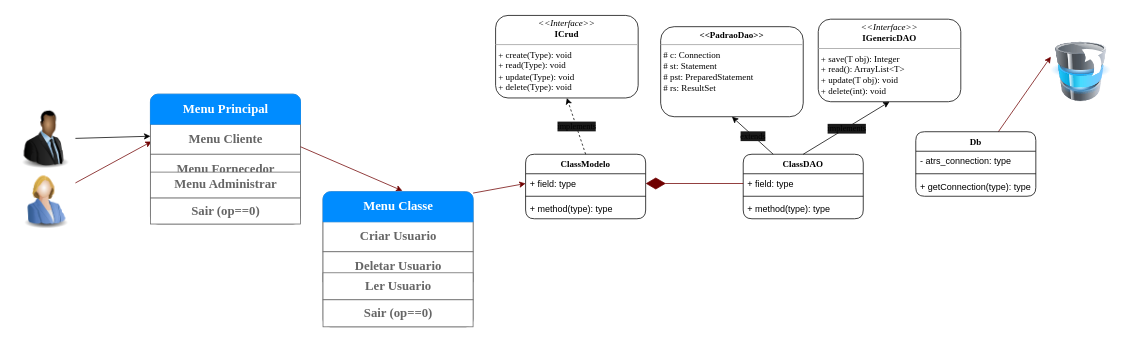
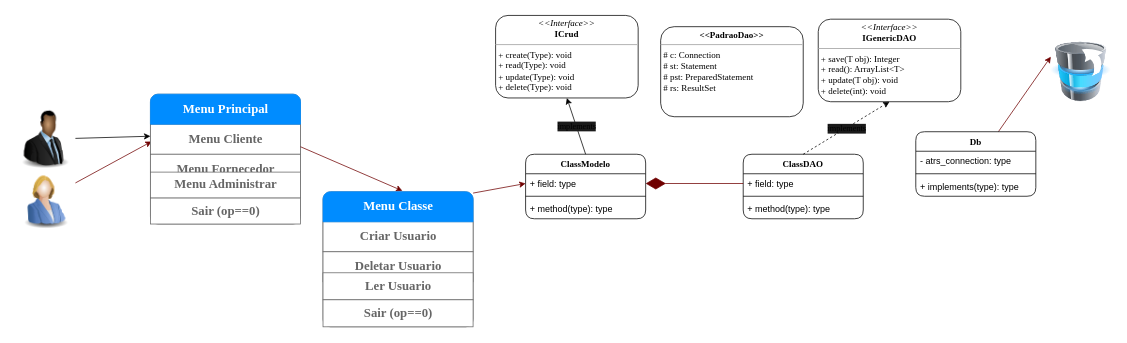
- <mxCell id="39" value="" style="endArrow=classic;html=1;fontFamily=Operator Mono;fontSource=https%3A%2F%2Ffonts.googleapis.com%2Fcss%3Ffamily%3DOperator%2BMono;exitX=0.25;exitY=0;exitDx=0;exitDy=0;entryX=0.5;entryY=1;entryDx=0;entryDy=0;" parent="1" source="29" target="26" edge="1"><mxGeometry relative="1" as="geometry"><mxPoint x="1040" y="59" as="sourcePoint" /><mxPoint x="785" y="-25" as="targetPoint" /></mxGeometry></mxCell>
- <mxCell id="40" value="extends" style="edgeLabel;resizable=0;html=1;align=center;verticalAlign=middle;rounded=1;labelBackgroundColor=#1A1A1A;strokeWidth=2;fontFamily=Operator Mono;fontSource=https%3A%2F%2Ffonts.googleapis.com%2Fcss%3Ffamily%3DOperator%2BMono;gradientColor=none;" parent="39" connectable="0" vertex="1"><mxGeometry relative="1" as="geometry" /></mxCell>
- <mxCell id="27" value="" style="endArrow=classic;html=1;fontFamily=Operator Mono;fontSource=https%3A%2F%2Ffonts.googleapis.com%2Fcss%3Ffamily%3DOperator%2BMono;exitX=0.5;exitY=0;exitDx=0;exitDy=0;entryX=0.5;entryY=1;entryDx=0;entryDy=0;dashed=1;" parent="1" source="2" target="6" edge="1"><mxGeometry relative="1" as="geometry"><mxPoint x="610" y="145" as="sourcePoint" /><mxPoint x="710" y="145" as="targetPoint" /></mxGeometry></mxCell>
+ <mxCell id="27" value="" style="endArrow=classic;html=1;fontFamily=Operator Mono;fontSource=https%3A%2F%2Ffonts.googleapis.com%2Fcss%3Ffamily%3DOperator%2BMono;exitX=0.5;exitY=0;exitDx=0;exitDy=0;entryX=0.5;entryY=1;entryDx=0;entryDy=0;" parent="1" source="2" target="6" edge="1"><mxGeometry relative="1" as="geometry"><mxPoint x="610" y="145" as="sourcePoint" /><mxPoint x="710" y="145" as="targetPoint" /></mxGeometry></mxCell>
- <mxCell id="42" value="" style="endArrow=classic;html=1;fontFamily=Operator Mono;fontSource=https%3A%2F%2Ffonts.googleapis.com%2Fcss%3Ffamily%3DOperator%2BMono;exitX=0.5;exitY=0;exitDx=0;exitDy=0;entryX=0.5;entryY=1;entryDx=0;entryDy=0;" parent="1" source="29" target="41" edge="1"><mxGeometry relative="1" as="geometry"><mxPoint x="1170" y="179" as="sourcePoint" /><mxPoint x="1035" y="75" as="targetPoint" /></mxGeometry></mxCell>
+ <mxCell id="42" value="" style="endArrow=classic;html=1;fontFamily=Operator Mono;fontSource=https%3A%2F%2Ffonts.googleapis.com%2Fcss%3Ffamily%3DOperator%2BMono;exitX=0.5;exitY=0;exitDx=0;exitDy=0;entryX=0.5;entryY=1;entryDx=0;entryDy=0;dashed=1;" parent="1" source="29" target="41" edge="1"><mxGeometry relative="1" as="geometry"><mxPoint x="1170" y="179" as="sourcePoint" /><mxPoint x="1035" y="75" as="targetPoint" /></mxGeometry></mxCell>
- <mxCell id="38" value="+ getConnection(type): type" style="text;strokeColor=none;fillColor=none;align=left;verticalAlign=top;spacingLeft=4;spacingRight=4;overflow=hidden;rotatable=0;points=[[0,0.5],[1,0.5]];portConstraint=eastwest;" parent="35" vertex="1"><mxGeometry y="60" width="160" height="26" as="geometry" /></mxCell>
+ <mxCell id="38" value="+ implements(type): type" style="text;strokeColor=none;fillColor=none;align=left;verticalAlign=top;spacingLeft=4;spacingRight=4;overflow=hidden;rotatable=0;points=[[0,0.5],[1,0.5]];portConstraint=eastwest;" parent="35" vertex="1"><mxGeometry y="60" width="160" height="26" as="geometry" /></mxCell>
